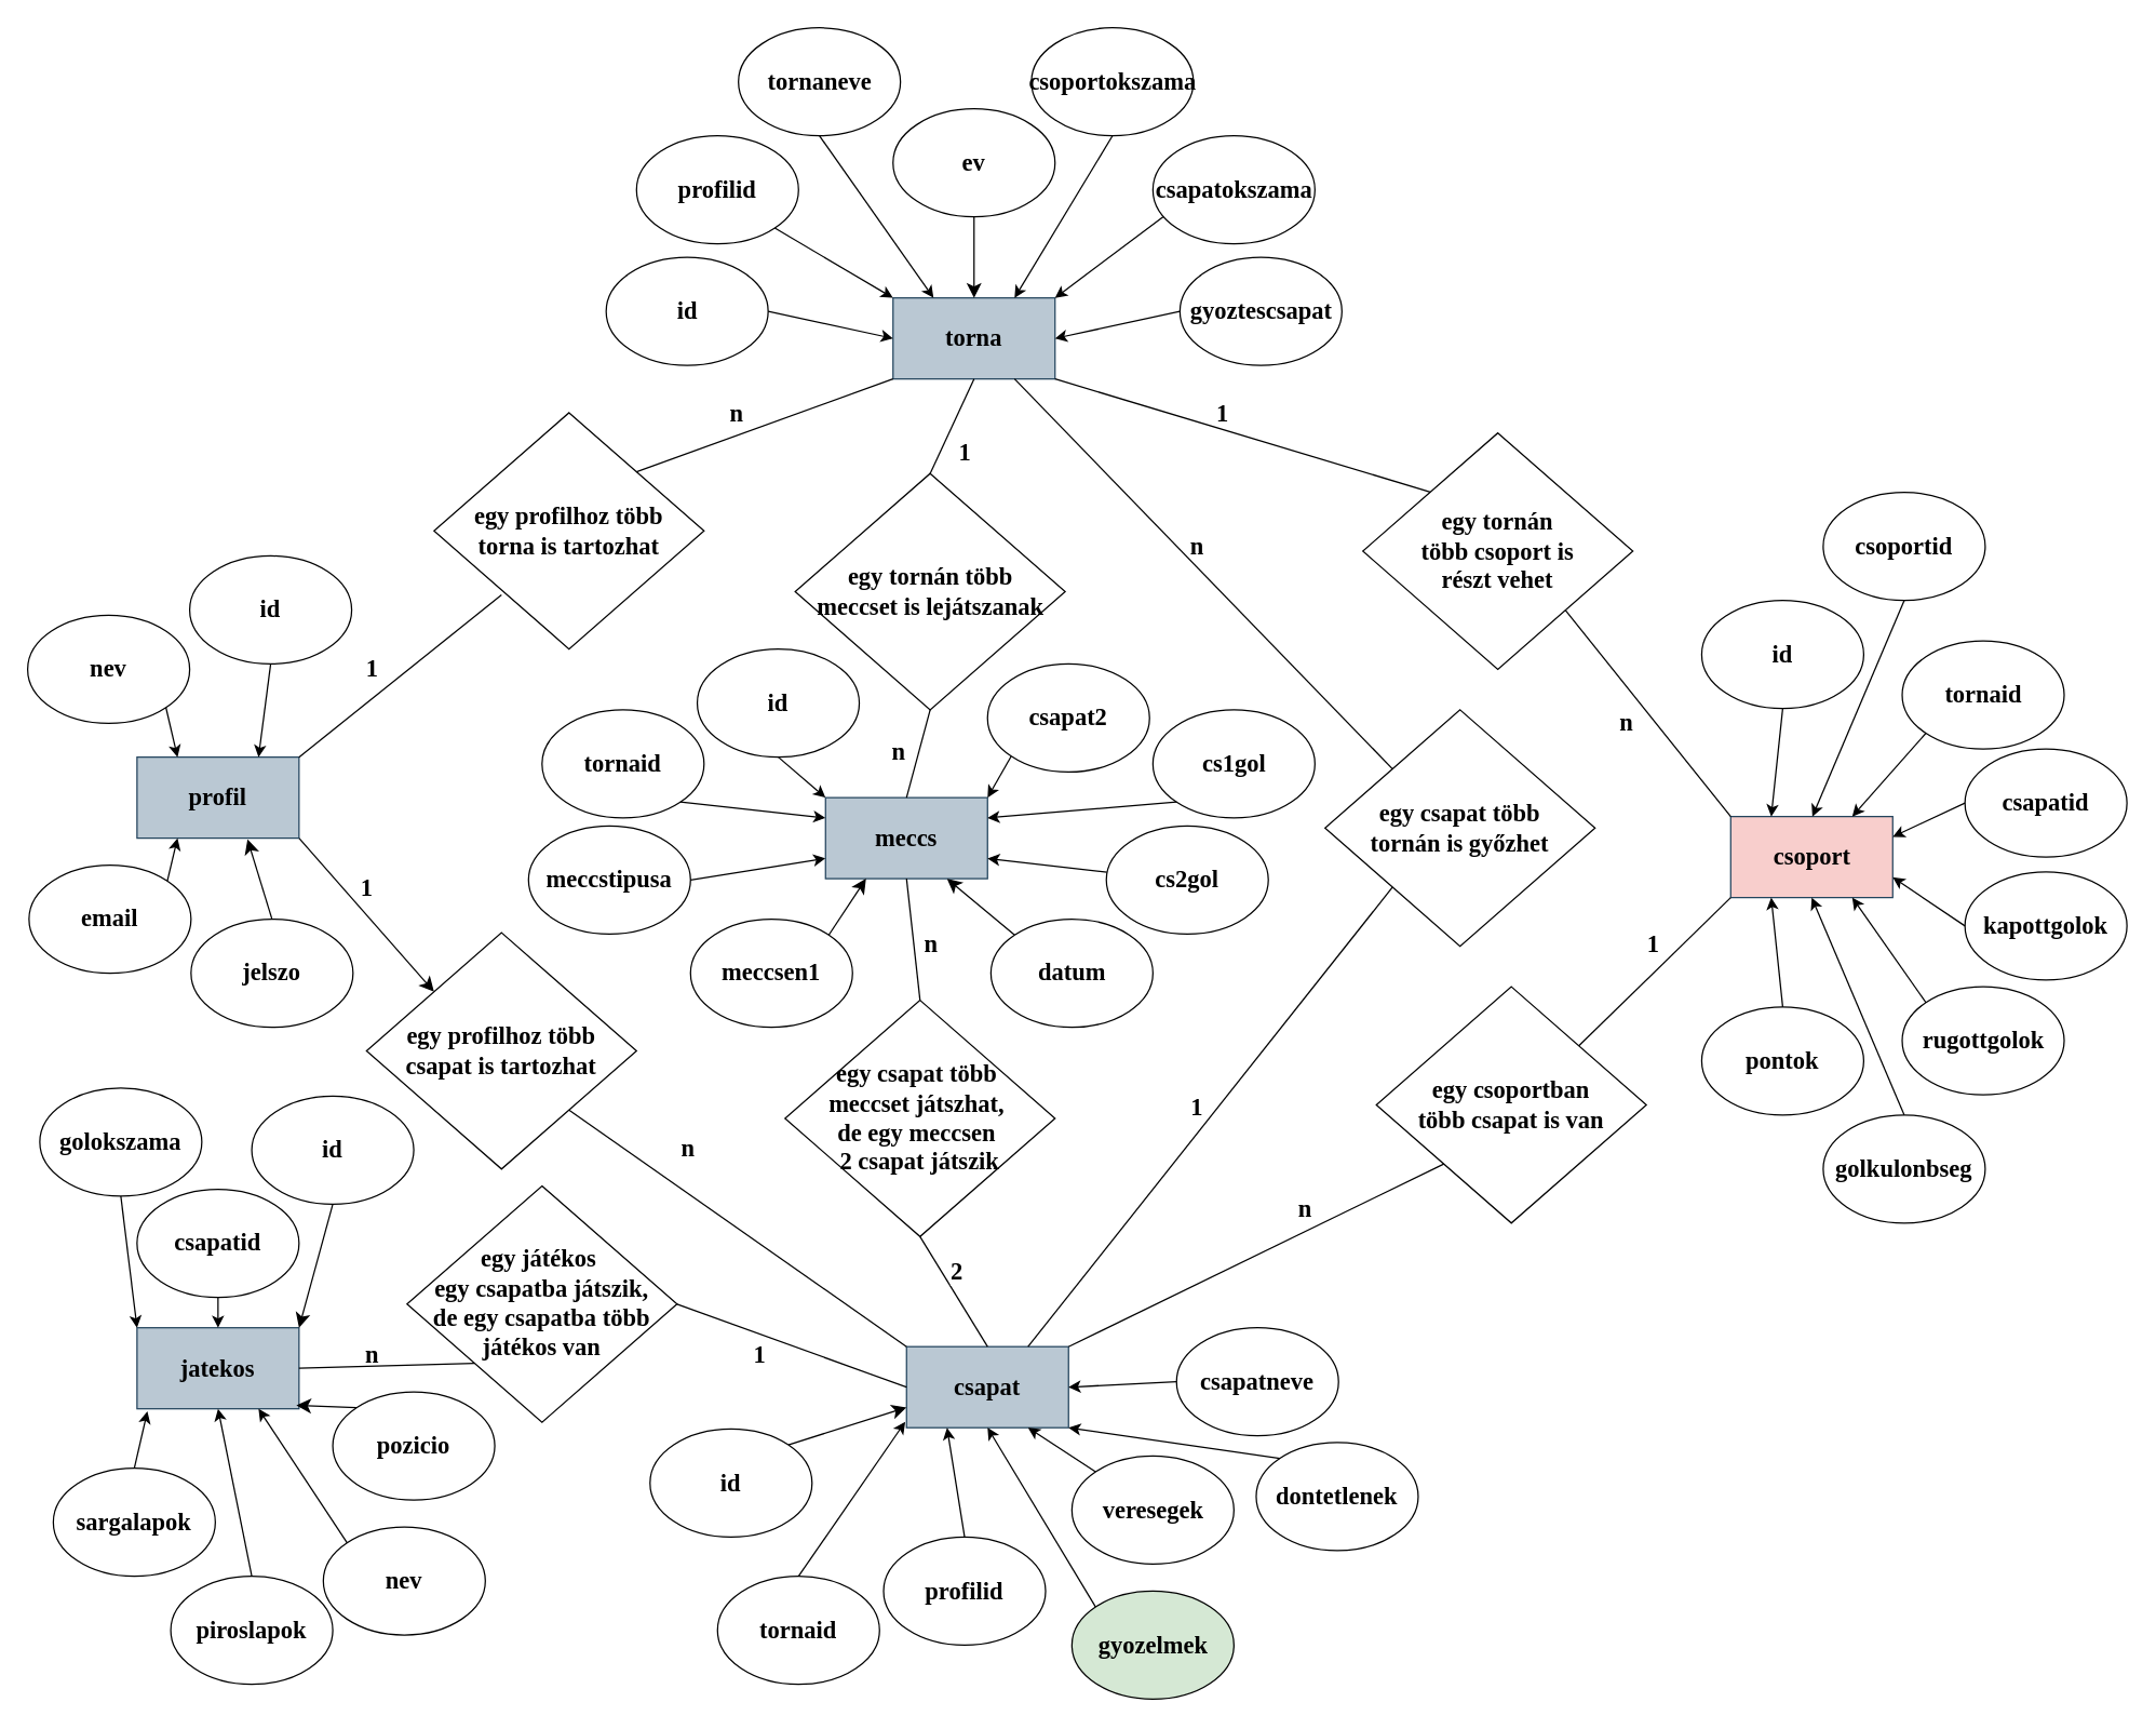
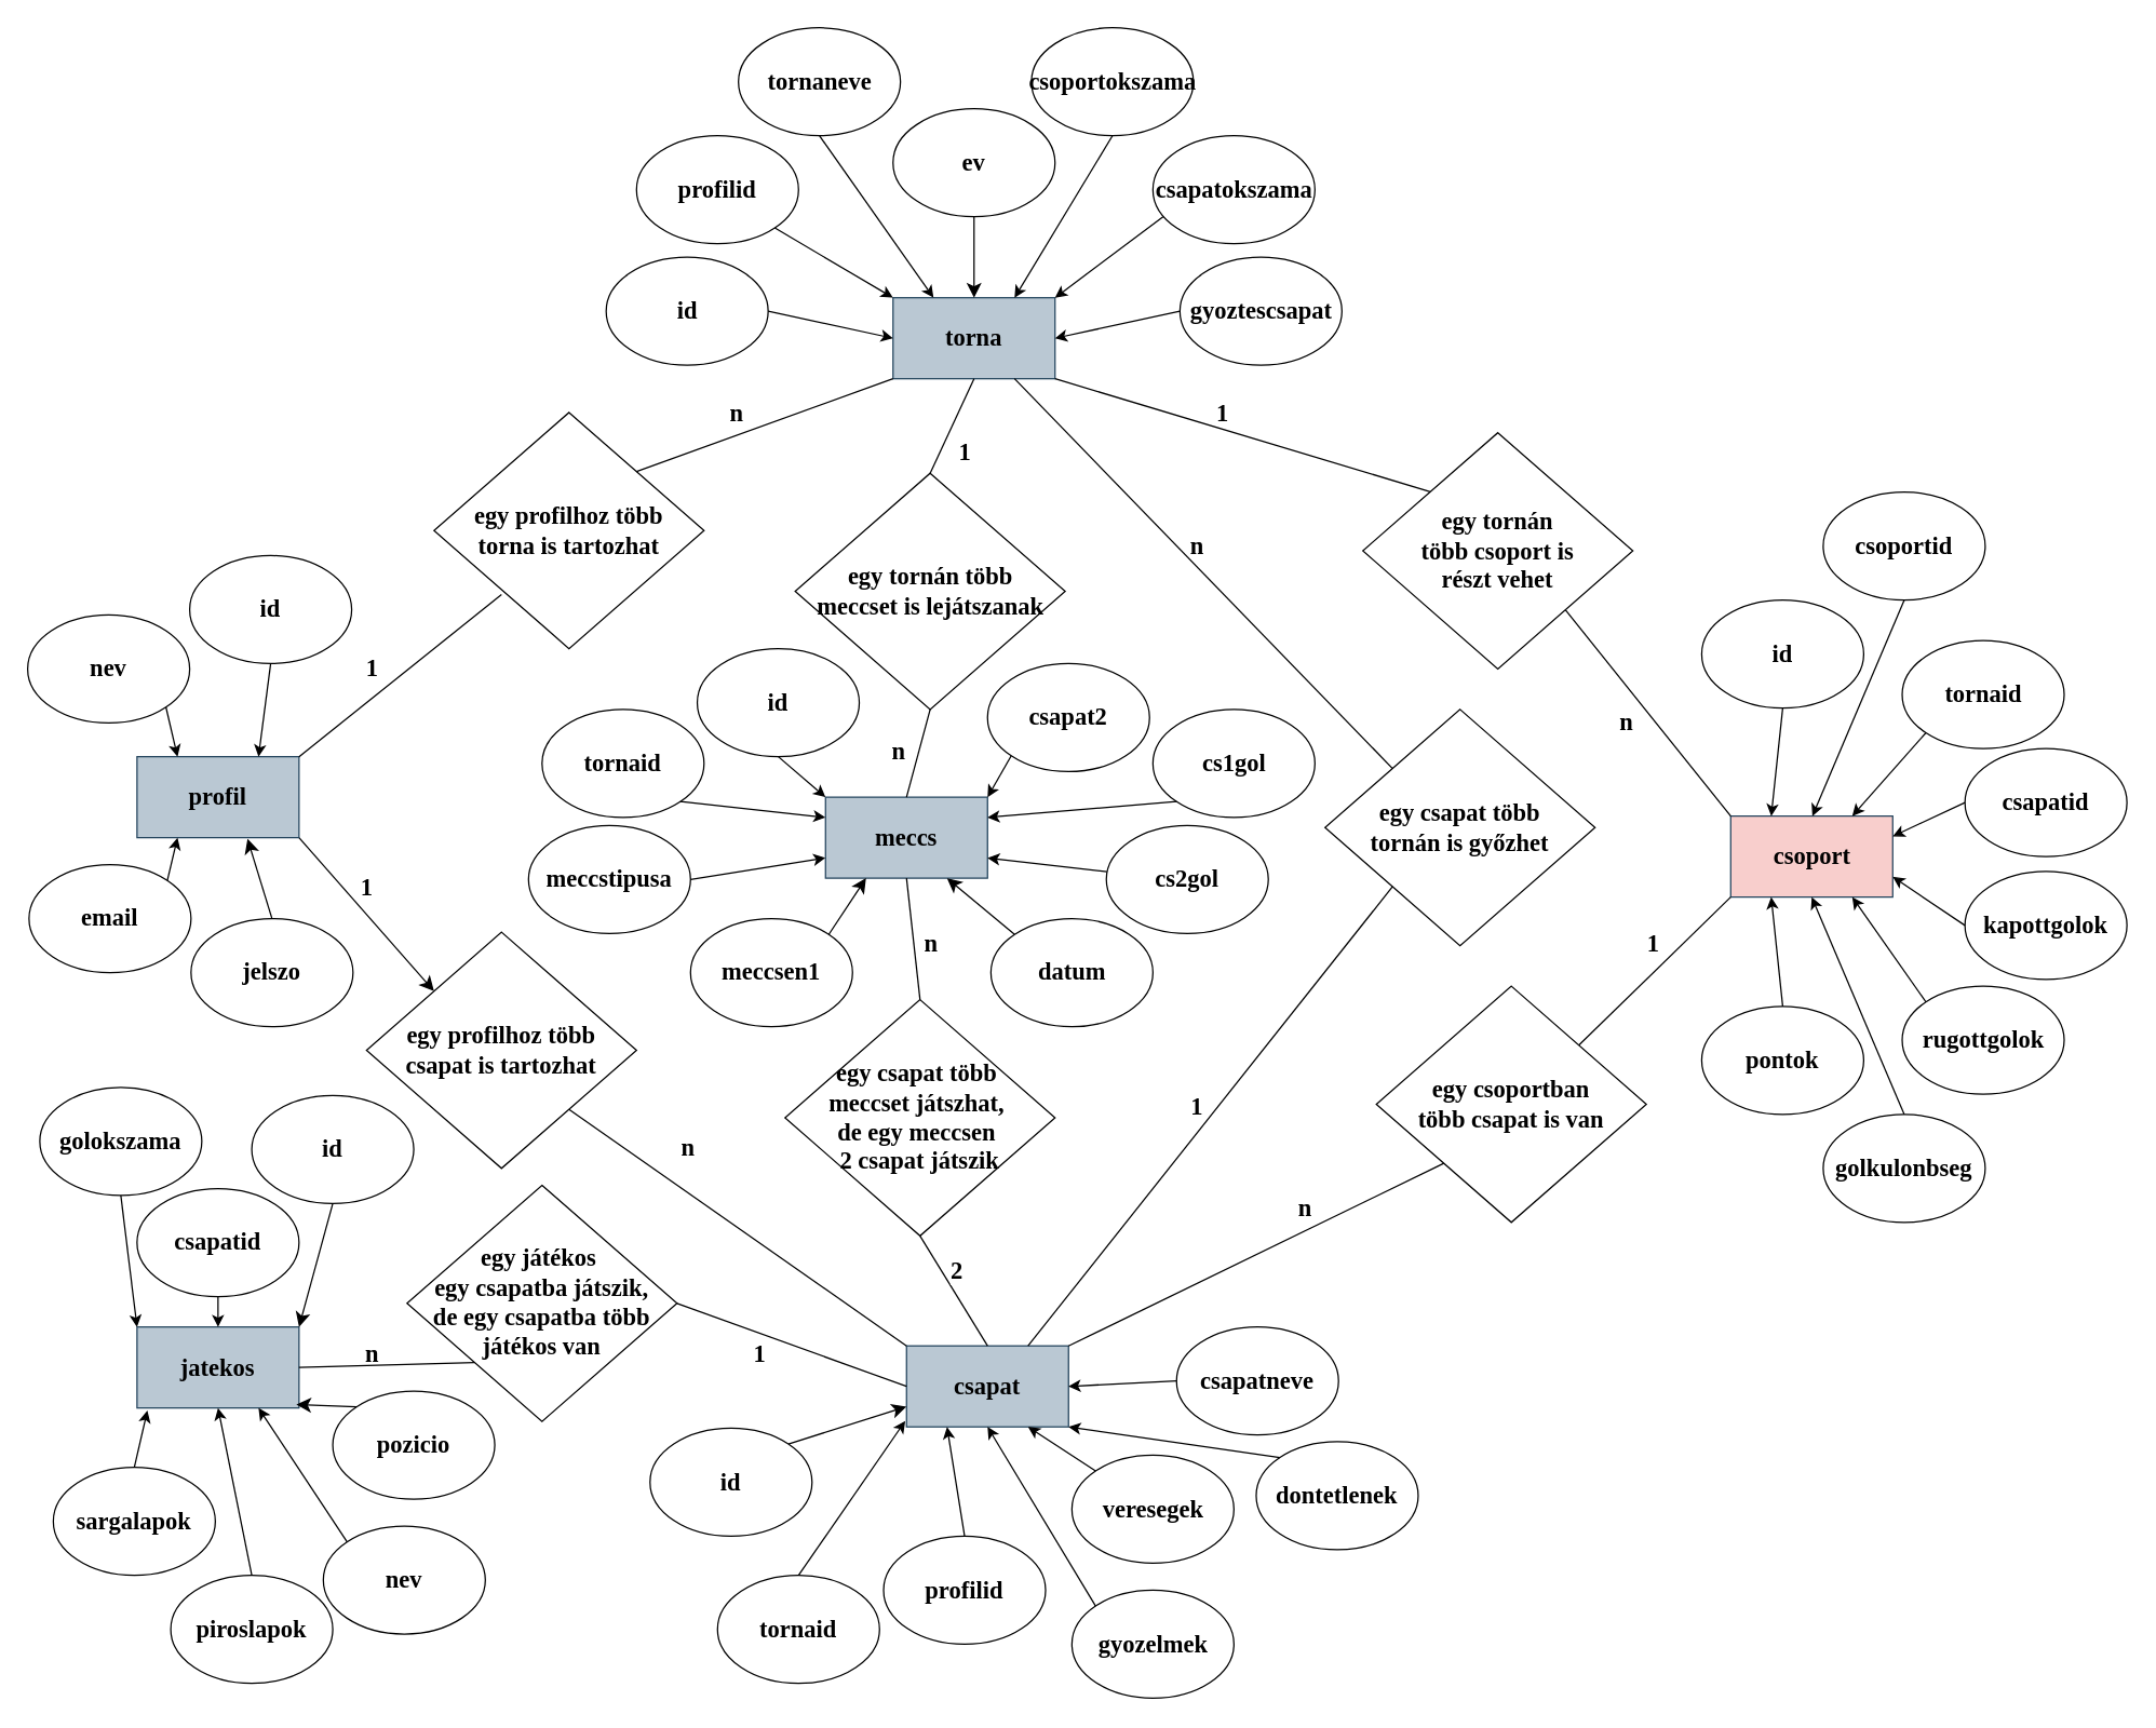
- <mxCell id="70" value="&lt;font&gt;gyozelmek&lt;/font&gt;" style="ellipse;whiteSpace=wrap;html=1;strokeWidth=1;fontStyle=1;fontSize=18;fontFamily=Times New Roman;align=center;fillColor=#d5e8d4;" parent="1" vertex="1"><mxGeometry x="793.5" y="1177.5" width="120" height="80" as="geometry" /></mxCell>
+ <mxCell id="70" value="&lt;font&gt;gyozelmek&lt;/font&gt;" style="ellipse;whiteSpace=wrap;html=1;strokeWidth=1;fontStyle=1;fontSize=18;fontFamily=Times New Roman;align=center;" parent="1" vertex="1"><mxGeometry x="793.5" y="1177.5" width="120" height="80" as="geometry" /></mxCell>
